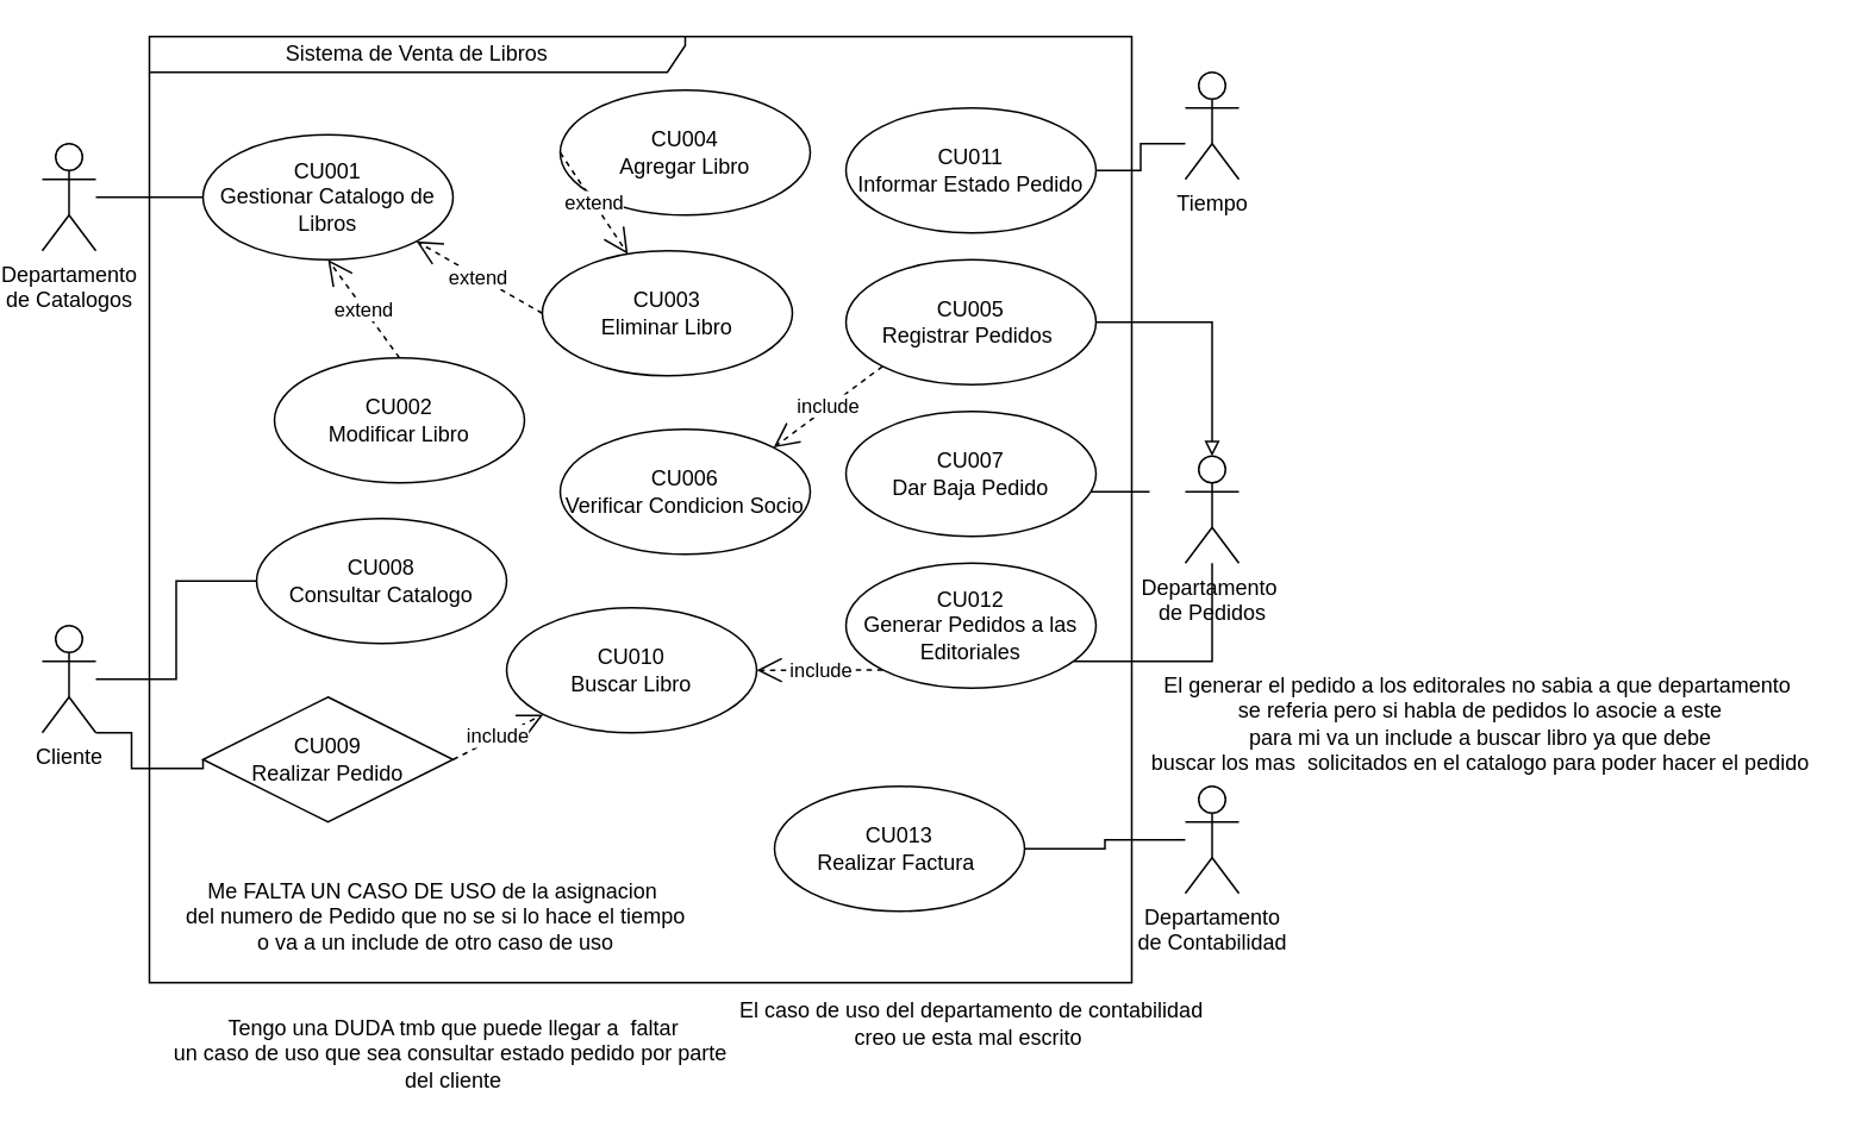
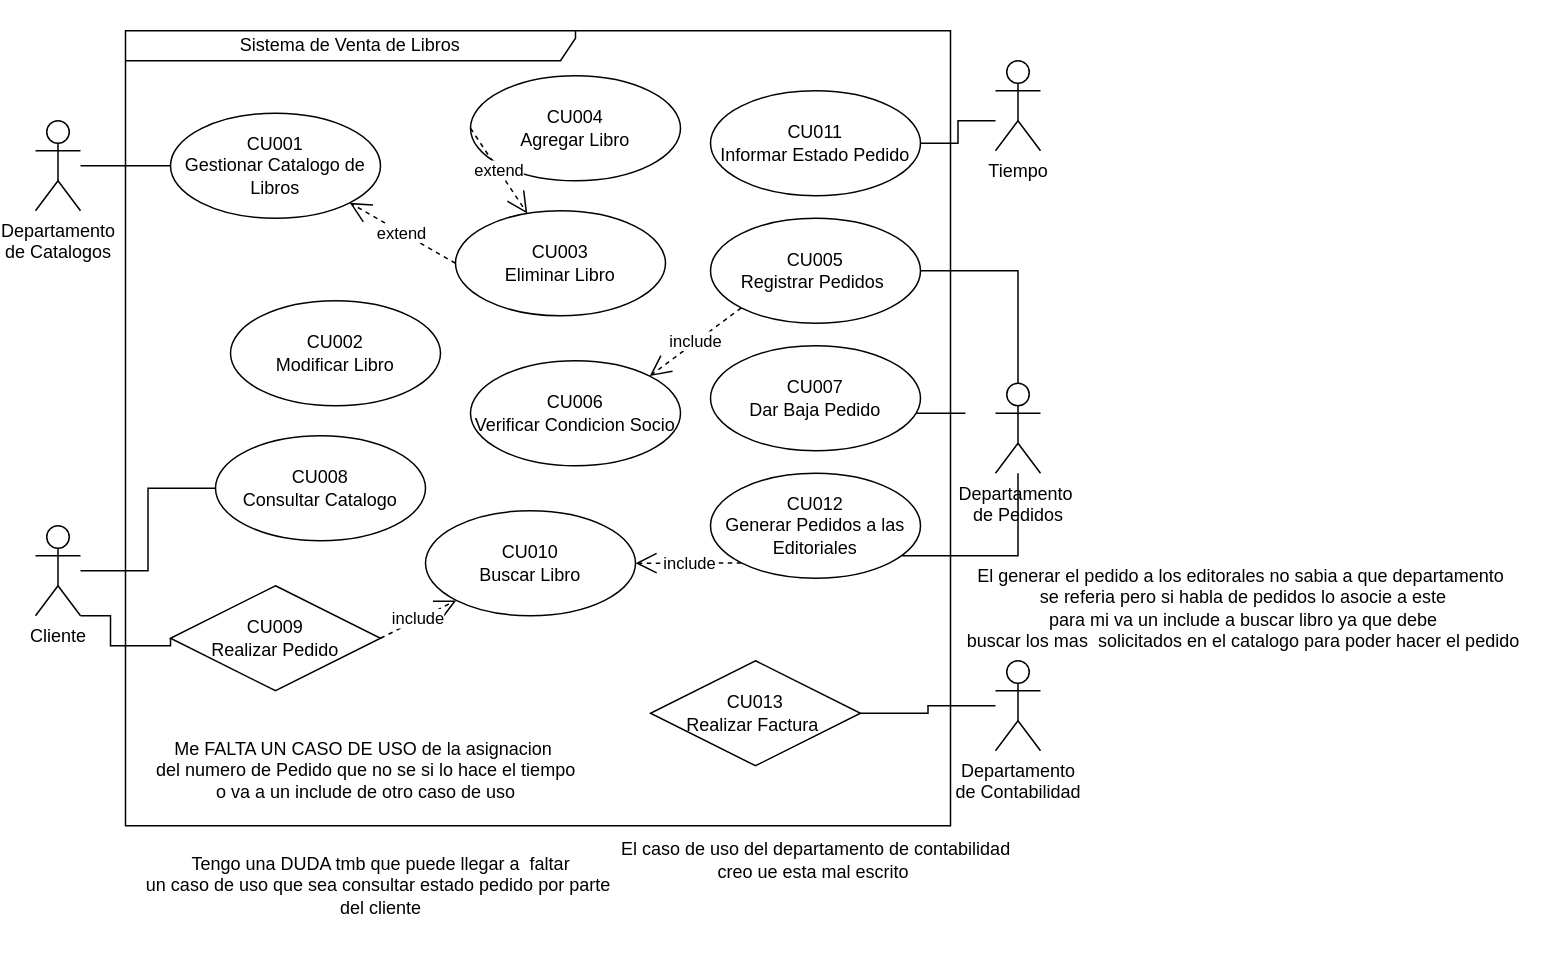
- <mxCell id="9" value="extend" style="endArrow=open;endSize=12;dashed=1;html=1;rounded=0;exitX=0.5;exitY=0;exitDx=0;exitDy=0;entryX=0.5;entryY=1;entryDx=0;entryDy=0;" parent="1" source="6" target="5" edge="1"><mxGeometry width="160" relative="1" as="geometry"><mxPoint x="260" y="630" as="sourcePoint" /><mxPoint x="420" y="630" as="targetPoint" /></mxGeometry></mxCell>
- <mxCell id="15" style="edgeStyle=orthogonalEdgeStyle;rounded=0;orthogonalLoop=1;jettySize=auto;html=1;entryX=0.5;entryY=0;entryDx=0;entryDy=0;entryPerimeter=0;endArrow=block;endFill=0;" parent="1" source="13" target="12" edge="1"><mxGeometry relative="1" as="geometry" /></mxCell>
+ <mxCell id="15" style="edgeStyle=orthogonalEdgeStyle;rounded=0;orthogonalLoop=1;jettySize=auto;html=1;entryX=0.5;entryY=0;entryDx=0;entryDy=0;entryPerimeter=0;endArrow=none;endFill=0;" parent="1" source="13" target="12" edge="1"><mxGeometry relative="1" as="geometry" /></mxCell>
- <mxCell id="34" value="CU013&lt;br&gt;Realizar Factura&amp;nbsp;" style="ellipse;whiteSpace=wrap;html=1;" parent="1" vertex="1"><mxGeometry x="430" y="440" width="140" height="70" as="geometry" /></mxCell>
+ <mxCell id="34" value="CU013&lt;br&gt;Realizar Factura&amp;nbsp;" style="rhombus;whiteSpace=wrap;html=1;" parent="1" vertex="1"><mxGeometry x="430" y="440" width="140" height="70" as="geometry" /></mxCell>
